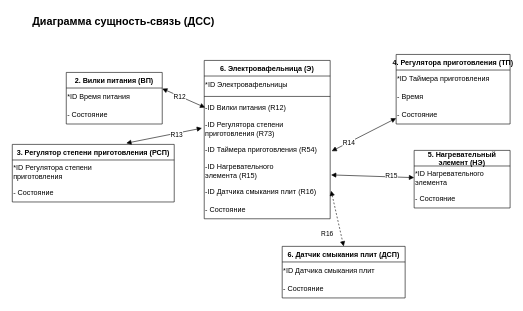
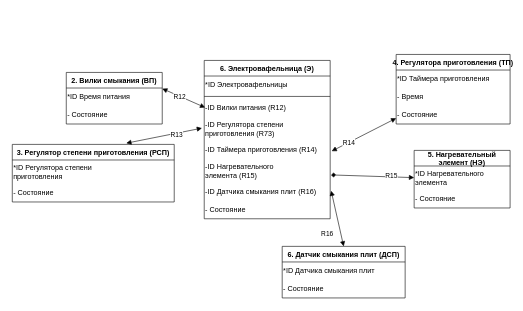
- <mxCell id="2" value="&lt;font style=&quot;font-size: 18px;&quot;&gt;&lt;b&gt;Диаграмма сущность-связь (ДСС)&lt;/b&gt;&lt;/font&gt;" style="text;html=1;strokeColor=none;fillColor=none;align=center;verticalAlign=middle;whiteSpace=wrap;rounded=0;fontSize=12;" parent="1" vertex="1"><mxGeometry x="40" y="20" width="331" height="30" as="geometry" /></mxCell>
- <mxCell id="12" value="2. Вилки питания (ВП)" style="swimlane;fontStyle=1;childLayout=stackLayout;horizontal=1;startSize=26;fillColor=none;horizontalStack=0;resizeParent=1;resizeParentMax=0;resizeLast=0;collapsible=1;marginBottom=0;" parent="1" vertex="1"><mxGeometry x="110" y="120" width="160" height="86" as="geometry" /></mxCell>
+ <mxCell id="12" value="2. Вилки смыкания (ВП)" style="swimlane;fontStyle=1;childLayout=stackLayout;horizontal=1;startSize=26;fillColor=none;horizontalStack=0;resizeParent=1;resizeParentMax=0;resizeLast=0;collapsible=1;marginBottom=0;" parent="1" vertex="1"><mxGeometry x="110" y="120" width="160" height="86" as="geometry" /></mxCell>
- <mxCell id="8" value="-ID Таймера приготовления (R54)" style="text;html=1;align=left;verticalAlign=middle;resizable=0;points=[];autosize=1;" parent="3" vertex="1"><mxGeometry y="134" width="210" height="30" as="geometry" /></mxCell>
+ <mxCell id="8" value="-ID Таймера приготовления (R14)" style="text;html=1;align=left;verticalAlign=middle;resizable=0;points=[];autosize=1;" parent="3" vertex="1"><mxGeometry y="134" width="210" height="30" as="geometry" /></mxCell>
- <mxCell id="34" value="" style="endArrow=block;startArrow=block;endFill=1;startFill=1;html=1;entryX=1.007;entryY=0.672;entryDx=0;entryDy=0;entryPerimeter=0;" parent="1" source="22" target="9" edge="1"><mxGeometry width="160" relative="1" as="geometry"><mxPoint x="780" y="400" as="sourcePoint" /><mxPoint x="670" y="430" as="targetPoint" /></mxGeometry></mxCell>
+ <mxCell id="34" value="" style="endArrow=diamond;startArrow=block;endFill=1;startFill=1;html=1;entryX=1.007;entryY=0.672;entryDx=0;entryDy=0;entryPerimeter=0;" parent="1" source="22" target="9" edge="1"><mxGeometry width="160" relative="1" as="geometry"><mxPoint x="780" y="400" as="sourcePoint" /><mxPoint x="670" y="430" as="targetPoint" /></mxGeometry></mxCell>
- <mxCell id="36" value="" style="endArrow=block;startArrow=block;endFill=1;startFill=1;html=1;entryX=0.5;entryY=0;entryDx=0;entryDy=0;exitX=1.008;exitY=0.442;exitDx=0;exitDy=0;exitPerimeter=0;dashed=1;" parent="1" source="10" target="25" edge="1"><mxGeometry width="160" relative="1" as="geometry"><mxPoint x="510" y="430" as="sourcePoint" /><mxPoint x="670" y="430" as="targetPoint" /></mxGeometry></mxCell>
+ <mxCell id="36" value="" style="endArrow=block;startArrow=block;endFill=1;startFill=1;html=1;entryX=0.5;entryY=0;entryDx=0;entryDy=0;exitX=1.008;exitY=0.442;exitDx=0;exitDy=0;exitPerimeter=0;" parent="1" source="10" target="25" edge="1"><mxGeometry width="160" relative="1" as="geometry"><mxPoint x="510" y="430" as="sourcePoint" /><mxPoint x="670" y="430" as="targetPoint" /></mxGeometry></mxCell>
